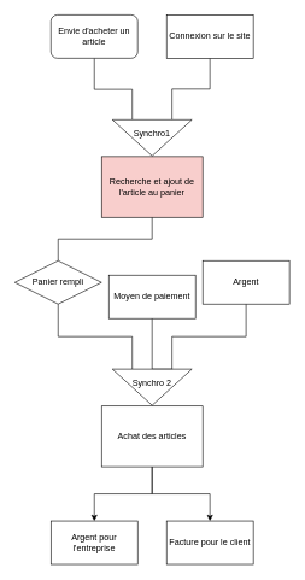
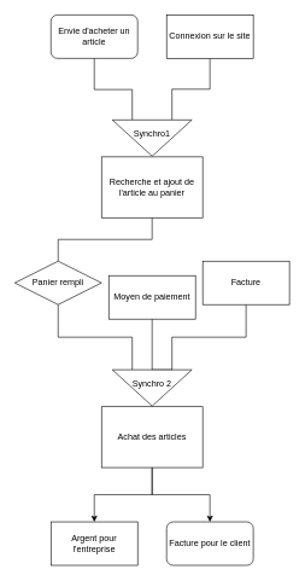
- <mxCell id="9" value="Recherche et ajout de l'article au panier" style="rounded=0;whiteSpace=wrap;html=1;fillColor=#f8cecc;" parent="1" vertex="1"><mxGeometry x="140" y="216" width="140" height="84" as="geometry" /></mxCell>
+ <mxCell id="9" value="Recherche et ajout de l'article au panier" style="rounded=0;whiteSpace=wrap;html=1;" parent="1" vertex="1"><mxGeometry x="140" y="216" width="140" height="84" as="geometry" /></mxCell>
- <mxCell id="22" value="Argent" style="rounded=0;whiteSpace=wrap;html=1;" parent="1" vertex="1"><mxGeometry x="280" y="360" width="120" height="60" as="geometry" /></mxCell>
+ <mxCell id="22" value="Facture" style="rounded=0;whiteSpace=wrap;html=1;" parent="1" vertex="1"><mxGeometry x="280" y="360" width="120" height="60" as="geometry" /></mxCell>
- <mxCell id="20" value="Facture pour le client" style="rounded=0;whiteSpace=wrap;html=1;" parent="1" vertex="1"><mxGeometry x="230" y="720" width="120" height="60" as="geometry" /></mxCell>
+ <mxCell id="20" value="Facture pour le client" style="whiteSpace=wrap;html=1;rounded=1;" parent="1" vertex="1"><mxGeometry x="230" y="720" width="120" height="60" as="geometry" /></mxCell>
